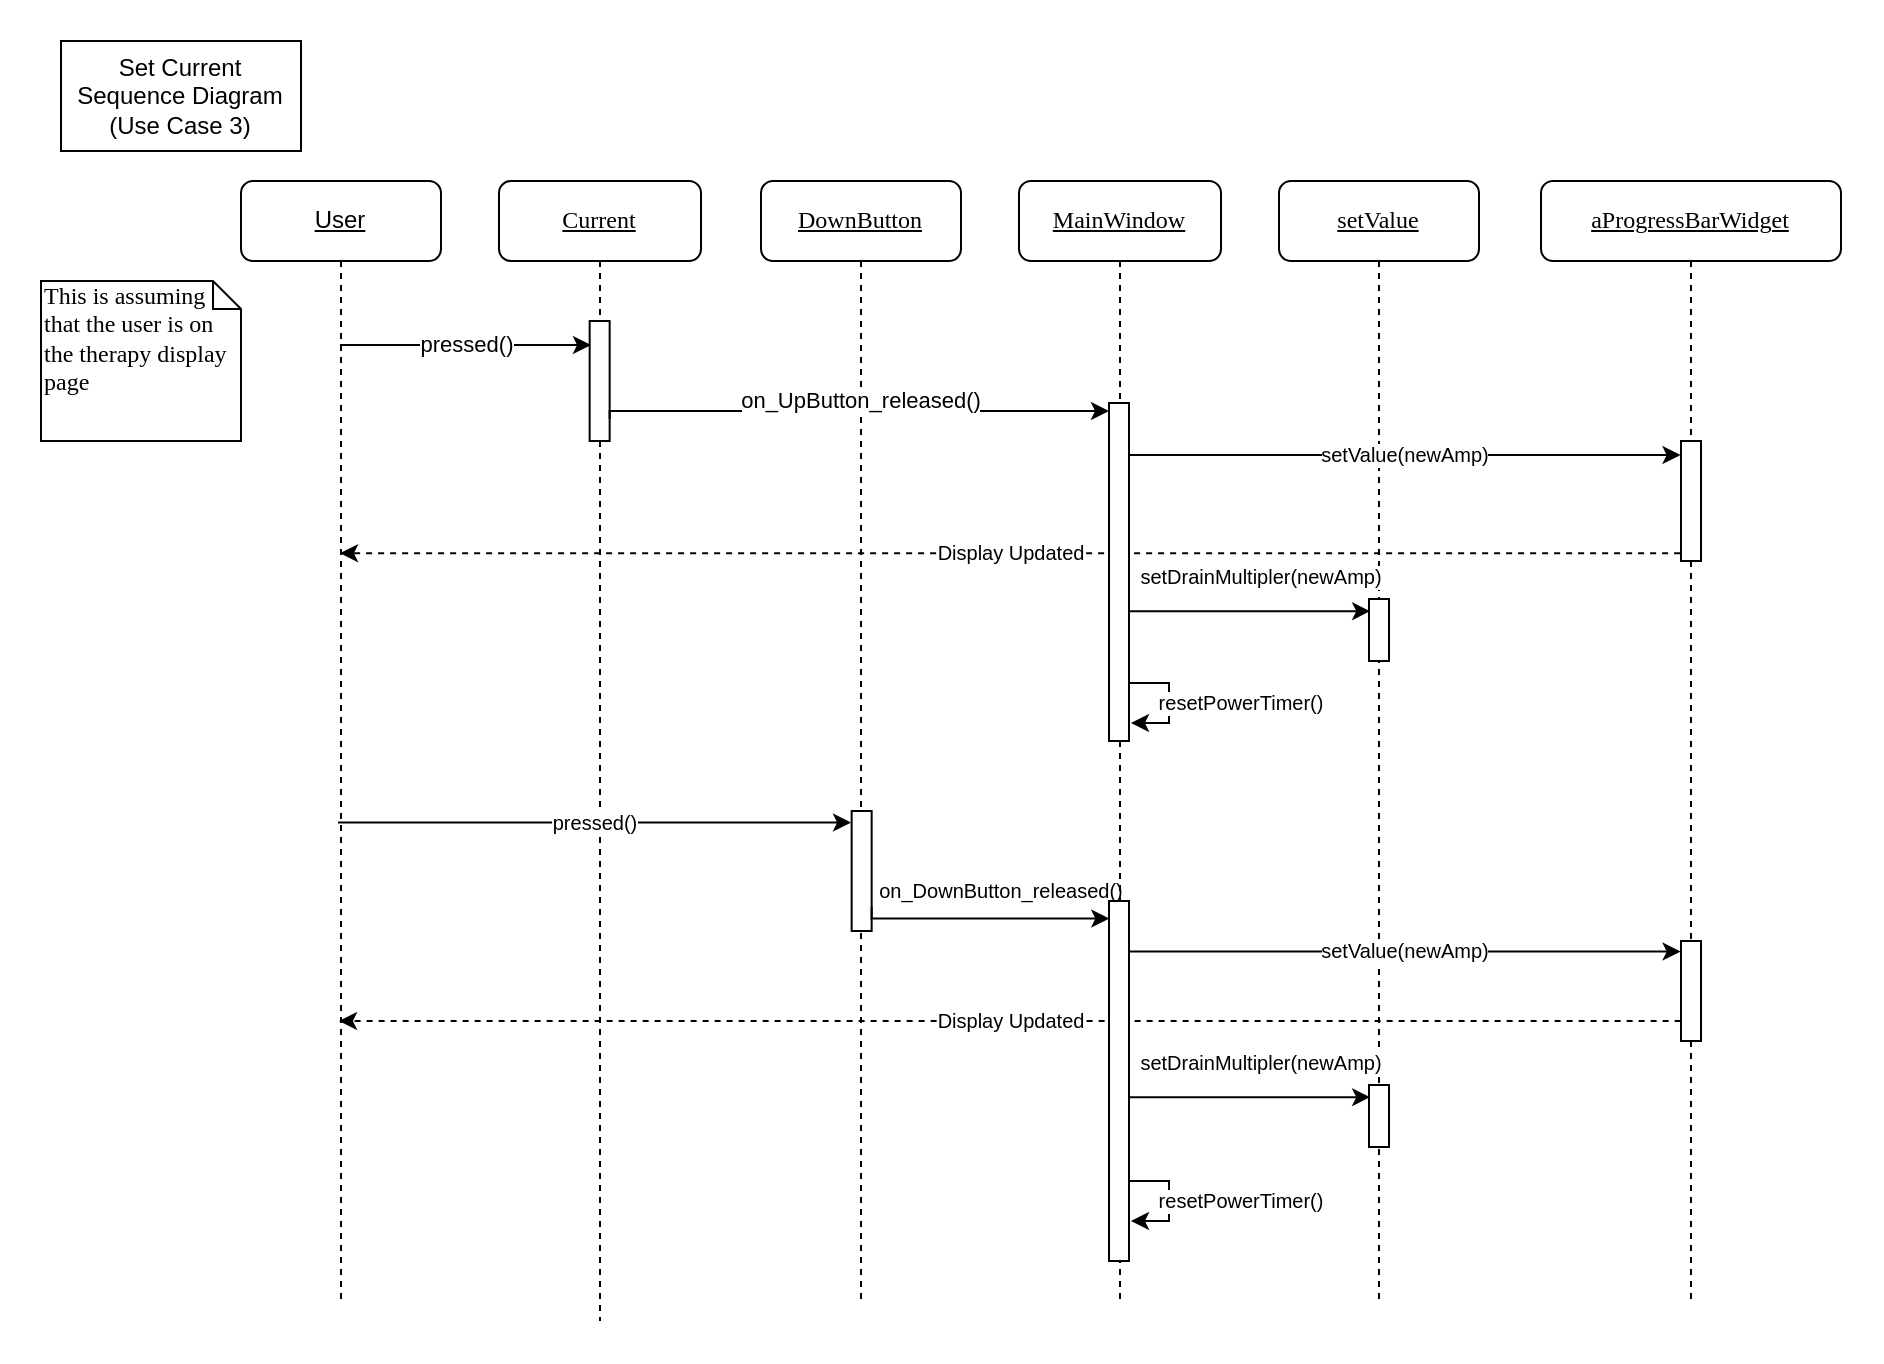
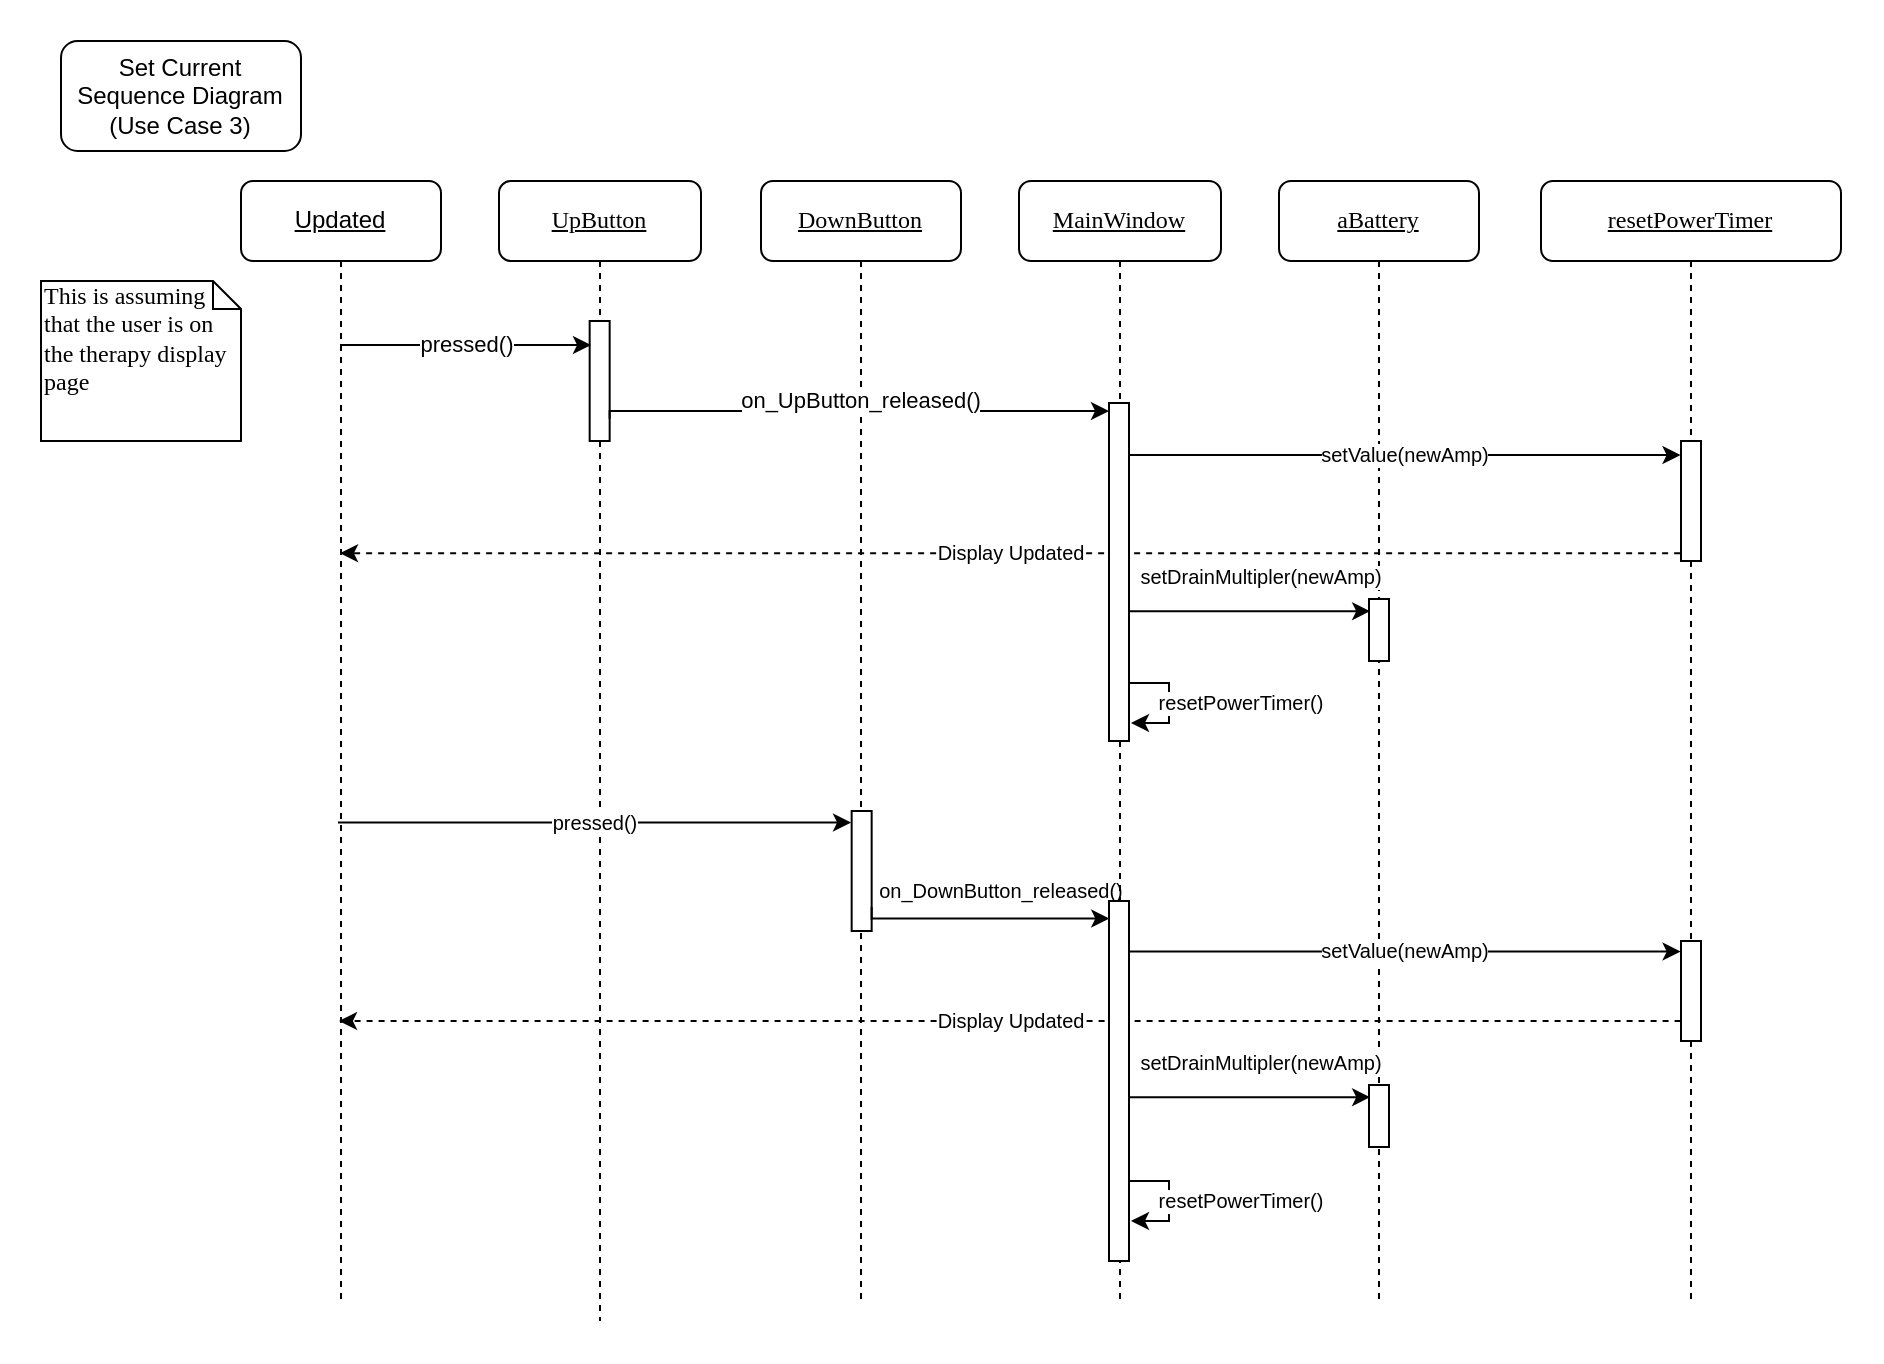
- <mxCell id="29" value="Set Current&lt;br&gt;&lt;div&gt;Sequence Diagram&lt;br&gt;(Use Case 3)&lt;br&gt;&lt;/div&gt;" style="rounded=0;whiteSpace=wrap;html=1;fontFamily=Helvetica;" vertex="1" parent="1"><mxGeometry x="30" y="20" width="120" height="55" as="geometry" /></mxCell>
+ <mxCell id="29" value="Set Current&lt;br&gt;&lt;div&gt;Sequence Diagram&lt;br&gt;(Use Case 3)&lt;br&gt;&lt;/div&gt;" style="whiteSpace=wrap;html=1;fontFamily=Helvetica;rounded=1;" vertex="1" parent="1"><mxGeometry x="30" y="20" width="120" height="55" as="geometry" /></mxCell>
- <mxCell id="17" value="&lt;u&gt;User&lt;/u&gt;" style="shape=umlLifeline;perimeter=lifelinePerimeter;whiteSpace=wrap;html=1;container=1;collapsible=0;recursiveResize=0;outlineConnect=0;rounded=1;shadow=0;comic=0;labelBackgroundColor=none;strokeWidth=1;fontFamily=Helvetica;fontSize=12;align=center;" parent="1" vertex="1"><mxGeometry x="120" y="90" width="100" height="560" as="geometry" /></mxCell>
+ <mxCell id="17" value="&lt;u&gt;Updated&lt;/u&gt;" style="shape=umlLifeline;perimeter=lifelinePerimeter;whiteSpace=wrap;html=1;container=1;collapsible=0;recursiveResize=0;outlineConnect=0;rounded=1;shadow=0;comic=0;labelBackgroundColor=none;strokeWidth=1;fontFamily=Helvetica;fontSize=12;align=center;" parent="1" vertex="1"><mxGeometry x="120" y="90" width="100" height="560" as="geometry" /></mxCell>
- <mxCell id="18" value="&lt;p&gt;&lt;u&gt;Current&lt;/u&gt;&lt;/p&gt;" style="shape=umlLifeline;perimeter=lifelinePerimeter;whiteSpace=wrap;html=1;container=1;collapsible=0;recursiveResize=0;outlineConnect=0;rounded=1;shadow=0;comic=0;labelBackgroundColor=none;strokeWidth=1;fontFamily=Verdana;fontSize=12;align=center;" parent="1" vertex="1"><mxGeometry x="249" y="90" width="101" height="570" as="geometry" /></mxCell>
+ <mxCell id="18" value="&lt;p&gt;&lt;u&gt;UpButton&lt;/u&gt;&lt;/p&gt;" style="shape=umlLifeline;perimeter=lifelinePerimeter;whiteSpace=wrap;html=1;container=1;collapsible=0;recursiveResize=0;outlineConnect=0;rounded=1;shadow=0;comic=0;labelBackgroundColor=none;strokeWidth=1;fontFamily=Verdana;fontSize=12;align=center;" parent="1" vertex="1"><mxGeometry x="249" y="90" width="101" height="570" as="geometry" /></mxCell>
- <mxCell id="2" value="&lt;u&gt;setValue&lt;/u&gt;" style="shape=umlLifeline;perimeter=lifelinePerimeter;whiteSpace=wrap;html=1;container=1;collapsible=0;recursiveResize=0;outlineConnect=0;rounded=1;shadow=0;comic=0;labelBackgroundColor=none;strokeWidth=1;fontFamily=Verdana;fontSize=12;align=center;" parent="1" vertex="1"><mxGeometry x="639" y="90" width="100" height="560" as="geometry" /></mxCell>
+ <mxCell id="2" value="&lt;u&gt;aBattery&lt;/u&gt;" style="shape=umlLifeline;perimeter=lifelinePerimeter;whiteSpace=wrap;html=1;container=1;collapsible=0;recursiveResize=0;outlineConnect=0;rounded=1;shadow=0;comic=0;labelBackgroundColor=none;strokeWidth=1;fontFamily=Verdana;fontSize=12;align=center;" parent="1" vertex="1"><mxGeometry x="639" y="90" width="100" height="560" as="geometry" /></mxCell>
- <mxCell id="22" value="&lt;u&gt;aProgressBarWidget&lt;/u&gt;" style="shape=umlLifeline;perimeter=lifelinePerimeter;whiteSpace=wrap;html=1;container=1;collapsible=0;recursiveResize=0;outlineConnect=0;rounded=1;shadow=0;comic=0;labelBackgroundColor=none;strokeWidth=1;fontFamily=Verdana;fontSize=12;align=center;" parent="1" vertex="1"><mxGeometry x="770" y="90" width="150" height="560" as="geometry" /></mxCell>
+ <mxCell id="22" value="&lt;u&gt;resetPowerTimer&lt;/u&gt;" style="shape=umlLifeline;perimeter=lifelinePerimeter;whiteSpace=wrap;html=1;container=1;collapsible=0;recursiveResize=0;outlineConnect=0;rounded=1;shadow=0;comic=0;labelBackgroundColor=none;strokeWidth=1;fontFamily=Verdana;fontSize=12;align=center;" parent="1" vertex="1"><mxGeometry x="770" y="90" width="150" height="560" as="geometry" /></mxCell>
